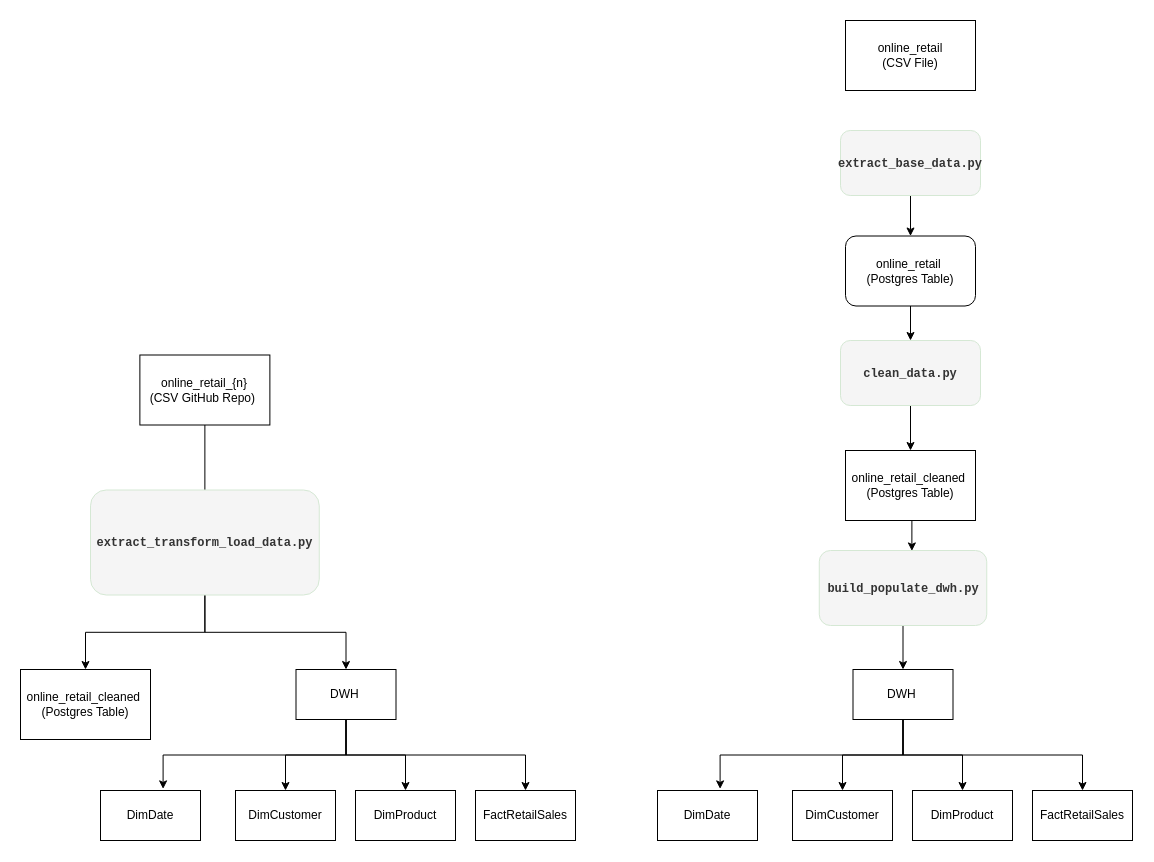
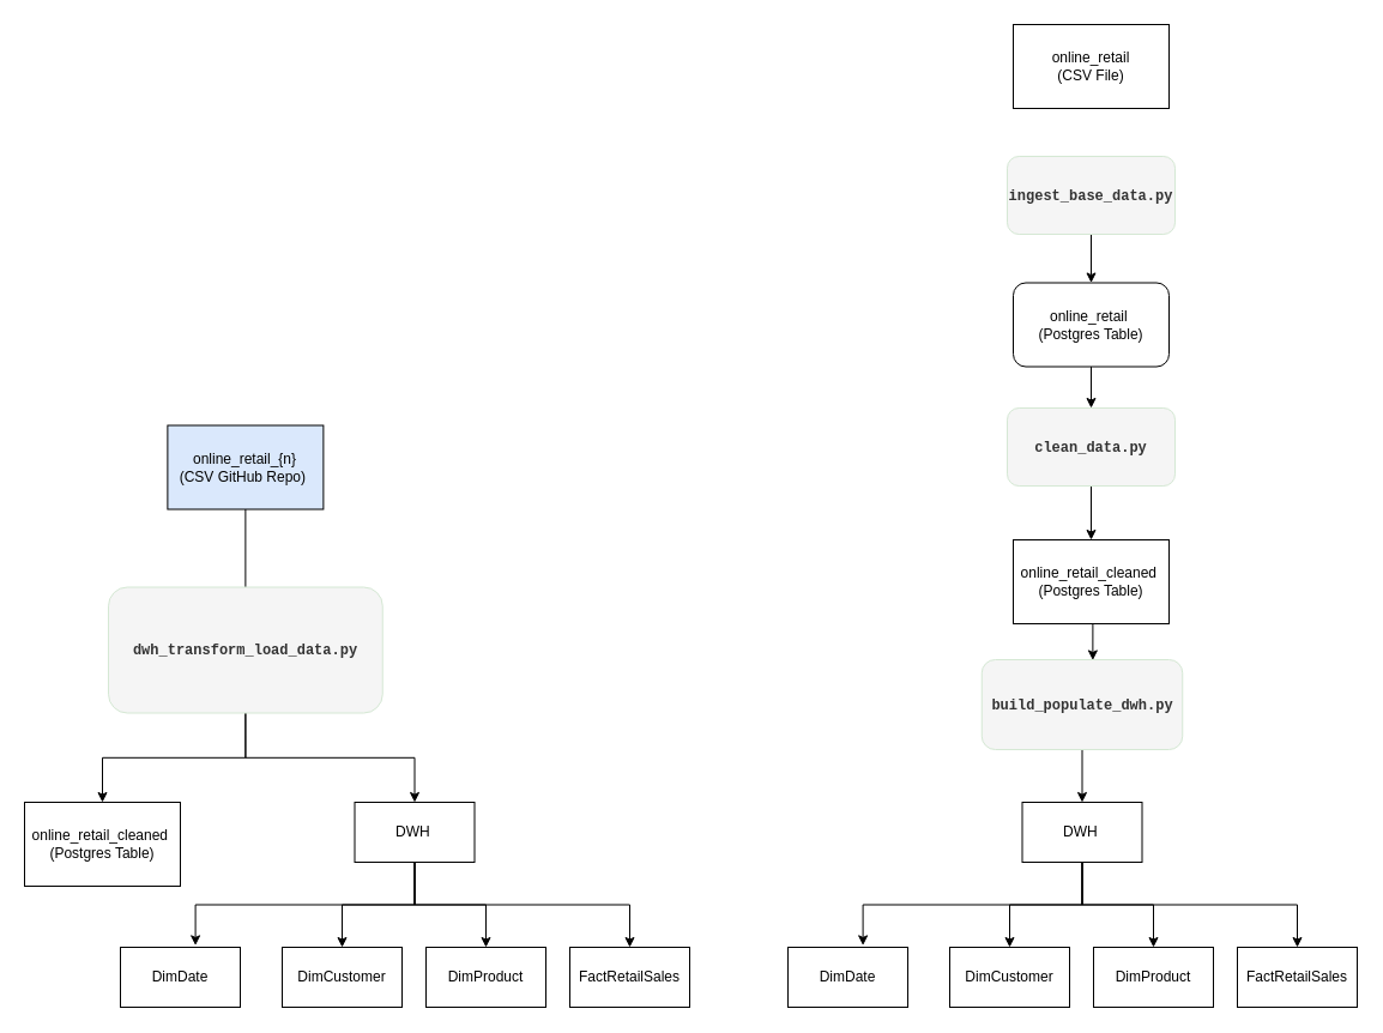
- <mxCell id="7" value="&lt;b&gt;&lt;font face=&quot;Courier New&quot;&gt;extract_base_data.py&lt;/font&gt;&lt;/b&gt;" style="rounded=1;whiteSpace=wrap;html=1;fillColor=#f5f5f5;fontColor=#333333;strokeColor=#D5E8D4;" vertex="1" parent="1"><mxGeometry x="840" y="130" width="140" height="65" as="geometry" /></mxCell>
+ <mxCell id="7" value="&lt;b&gt;&lt;font face=&quot;Courier New&quot;&gt;ingest_base_data.py&lt;/font&gt;&lt;/b&gt;" style="rounded=1;whiteSpace=wrap;html=1;fillColor=#f5f5f5;fontColor=#333333;strokeColor=#D5E8D4;" vertex="1" parent="1"><mxGeometry x="840" y="130" width="140" height="65" as="geometry" /></mxCell>
- <mxCell id="23" value="online_retail_{n}&lt;br&gt;(CSV GitHub Repo)&amp;nbsp;" style="whiteSpace=wrap;html=1;rounded=0;" vertex="1" parent="1"><mxGeometry x="139.38" y="354.5" width="130" height="70" as="geometry" /></mxCell>
+ <mxCell id="23" value="online_retail_{n}&lt;br&gt;(CSV GitHub Repo)&amp;nbsp;" style="whiteSpace=wrap;html=1;rounded=0;fillColor=#dae8fc;" vertex="1" parent="1"><mxGeometry x="139.38" y="354.5" width="130" height="70" as="geometry" /></mxCell>
- <mxCell id="26" value="&lt;b&gt;&lt;font face=&quot;Courier New&quot;&gt;extract_transform_load_data.py&lt;/font&gt;&lt;br&gt;&lt;/b&gt;" style="rounded=1;whiteSpace=wrap;html=1;fillColor=#f5f5f5;fontColor=#333333;strokeColor=#D5E8D4;" vertex="1" parent="1"><mxGeometry x="90" y="489.5" width="228.75" height="105" as="geometry" /></mxCell>
+ <mxCell id="26" value="&lt;b&gt;&lt;font face=&quot;Courier New&quot;&gt;dwh_transform_load_data.py&lt;/font&gt;&lt;br&gt;&lt;/b&gt;" style="rounded=1;whiteSpace=wrap;html=1;fillColor=#f5f5f5;fontColor=#333333;strokeColor=#D5E8D4;" vertex="1" parent="1"><mxGeometry x="90" y="489.5" width="228.75" height="105" as="geometry" /></mxCell>
